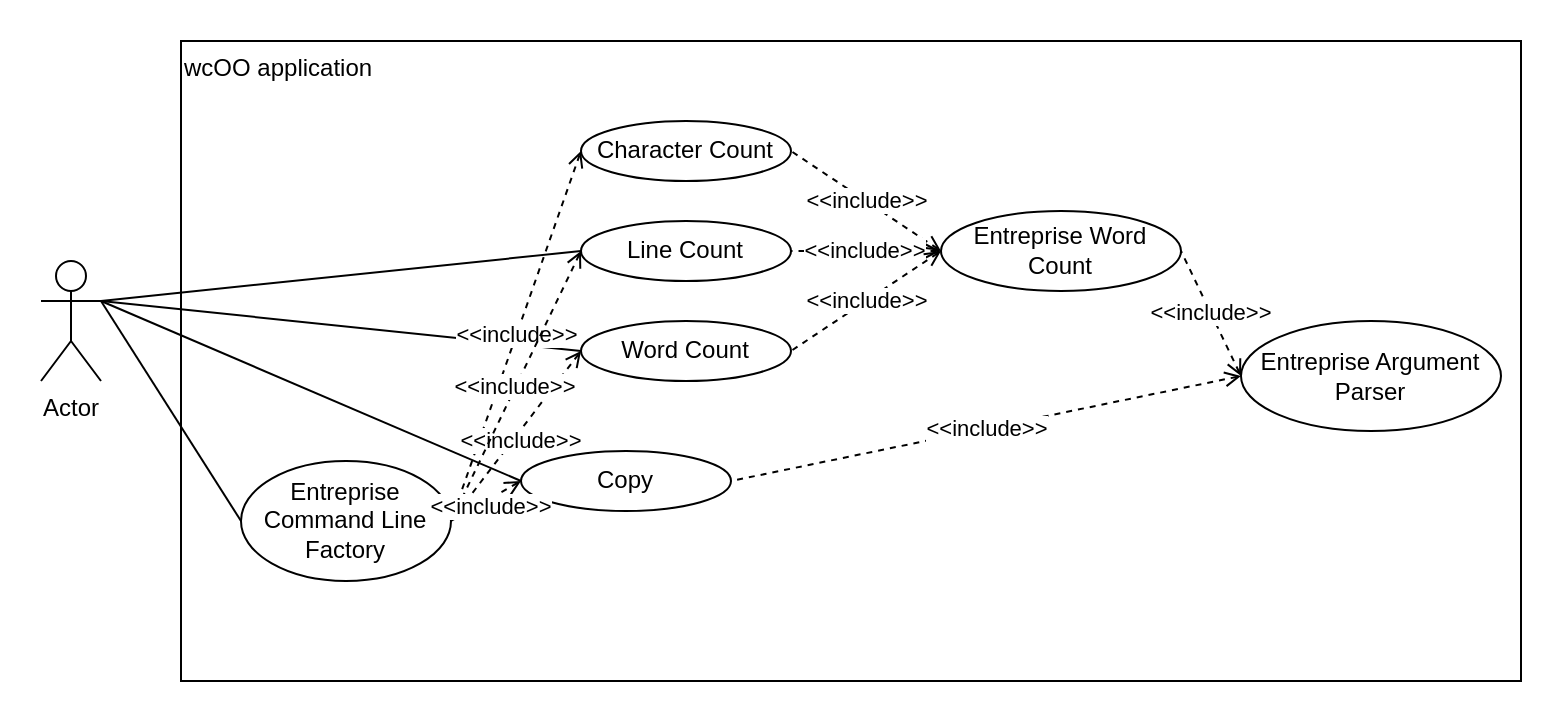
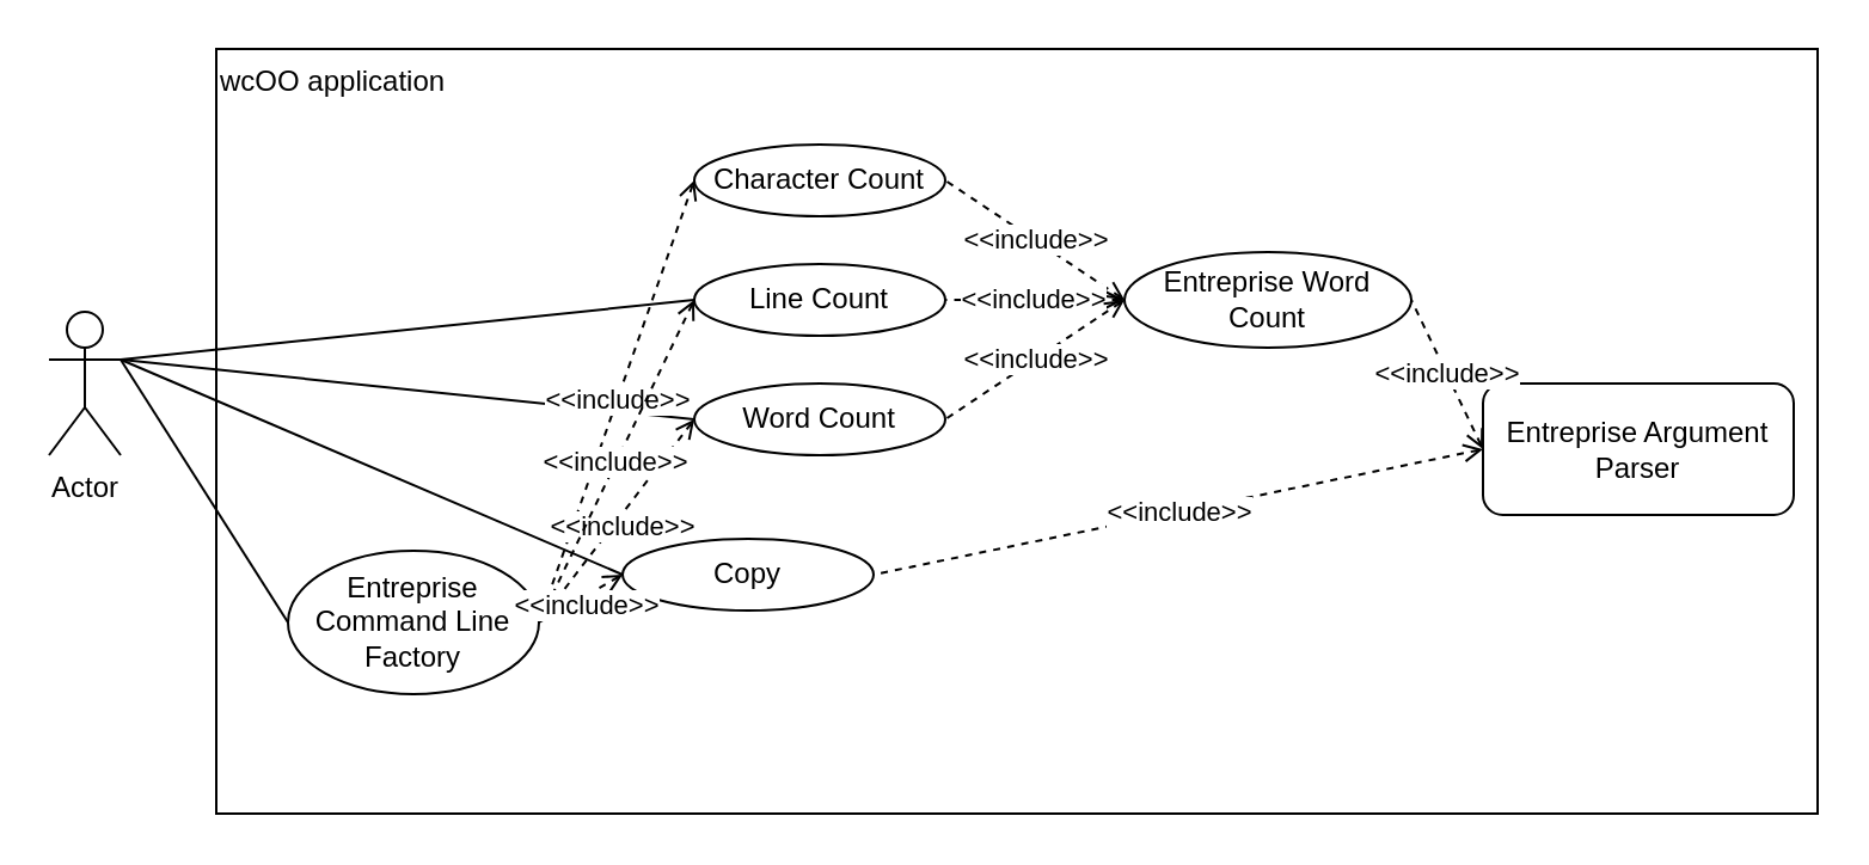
- <mxCell id="21" value="Entreprise Argument Parser" style="ellipse;whiteSpace=wrap;html=1;fillColor=none;align=center;" parent="1" vertex="1"><mxGeometry x="620" y="160" width="130" height="55" as="geometry" /></mxCell>
+ <mxCell id="21" value="Entreprise Argument Parser" style="whiteSpace=wrap;html=1;fillColor=none;align=center;rounded=1;" parent="1" vertex="1"><mxGeometry x="620" y="160" width="130" height="55" as="geometry" /></mxCell>
